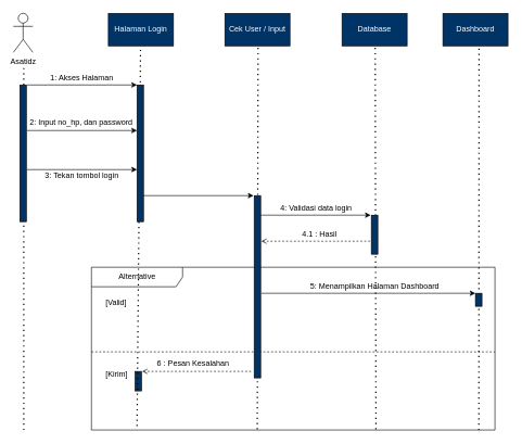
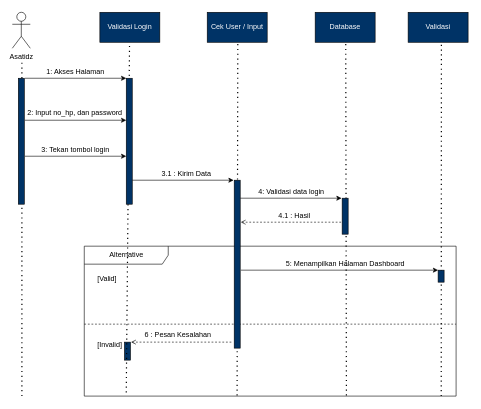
- <mxCell id="12" value="Halaman Login" style="rounded=0;whiteSpace=wrap;html=1;fillColor=#003366;fontColor=#FFFFFF;" parent="1" vertex="1"><mxGeometry x="166" y="20" width="100" height="50" as="geometry" /></mxCell>
+ <mxCell id="12" value="Validasi Login" style="rounded=0;whiteSpace=wrap;html=1;fillColor=#003366;fontColor=#FFFFFF;" parent="1" vertex="1"><mxGeometry x="166" y="20" width="100" height="50" as="geometry" /></mxCell>
- <mxCell id="31" value="Dashboard" style="rounded=0;whiteSpace=wrap;html=1;fontColor=#FFFFFF;fillColor=#003366;" parent="1" vertex="1"><mxGeometry x="680" y="20" width="100" height="50" as="geometry" /></mxCell>
+ <mxCell id="31" value="Validasi" style="rounded=0;whiteSpace=wrap;html=1;fontColor=#FFFFFF;fillColor=#003366;" parent="1" vertex="1"><mxGeometry x="680" y="20" width="100" height="50" as="geometry" /></mxCell>
- <mxCell id="22" value="3: Tekan tombol login" style="text;html=1;resizable=0;autosize=1;align=center;verticalAlign=middle;points=[];fillColor=none;strokeColor=none;rounded=0;" parent="1" vertex="1"><mxGeometry x="60" y="260" width="130" height="20" as="geometry" /></mxCell>
+ <mxCell id="22" value="3: Tekan tombol login" style="text;html=1;resizable=0;autosize=1;align=center;verticalAlign=middle;points=[];fillColor=none;strokeColor=none;rounded=0;" parent="1" vertex="1"><mxGeometry x="60" y="240" width="130" height="20" as="geometry" /></mxCell>
+ <mxCell id="24" value="3.1 : Kirim Data" style="text;html=1;resizable=0;autosize=1;align=center;verticalAlign=middle;points=[];fillColor=none;strokeColor=none;rounded=0;" parent="1" vertex="1"><mxGeometry x="260" y="280" width="100" height="20" as="geometry" /></mxCell>
- <mxCell id="4" value="[Kirim]" style="line;strokeWidth=1;dashed=1;labelPosition=center;verticalLabelPosition=bottom;align=left;verticalAlign=top;spacingLeft=20;spacingTop=15;" parent="2" vertex="1"><mxGeometry y="125" width="620.0" height="10" as="geometry" /></mxCell>
+ <mxCell id="4" value="[Invalid]" style="line;strokeWidth=1;dashed=1;labelPosition=center;verticalLabelPosition=bottom;align=left;verticalAlign=top;spacingLeft=20;spacingTop=15;" parent="2" vertex="1"><mxGeometry y="125" width="620.0" height="10" as="geometry" /></mxCell>
